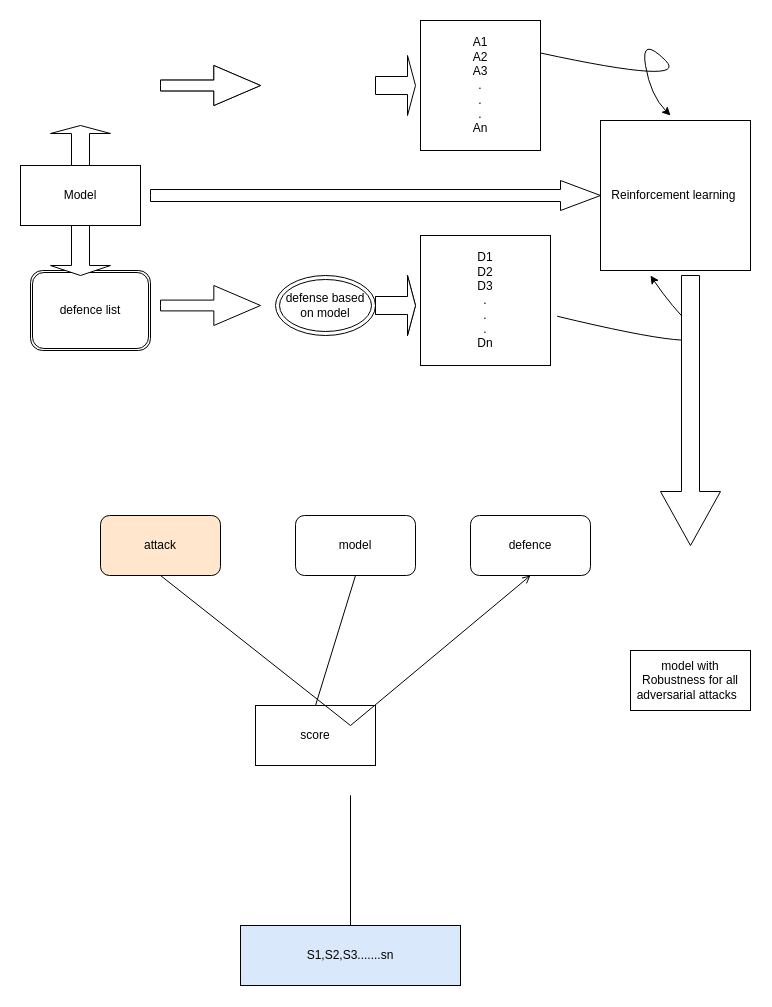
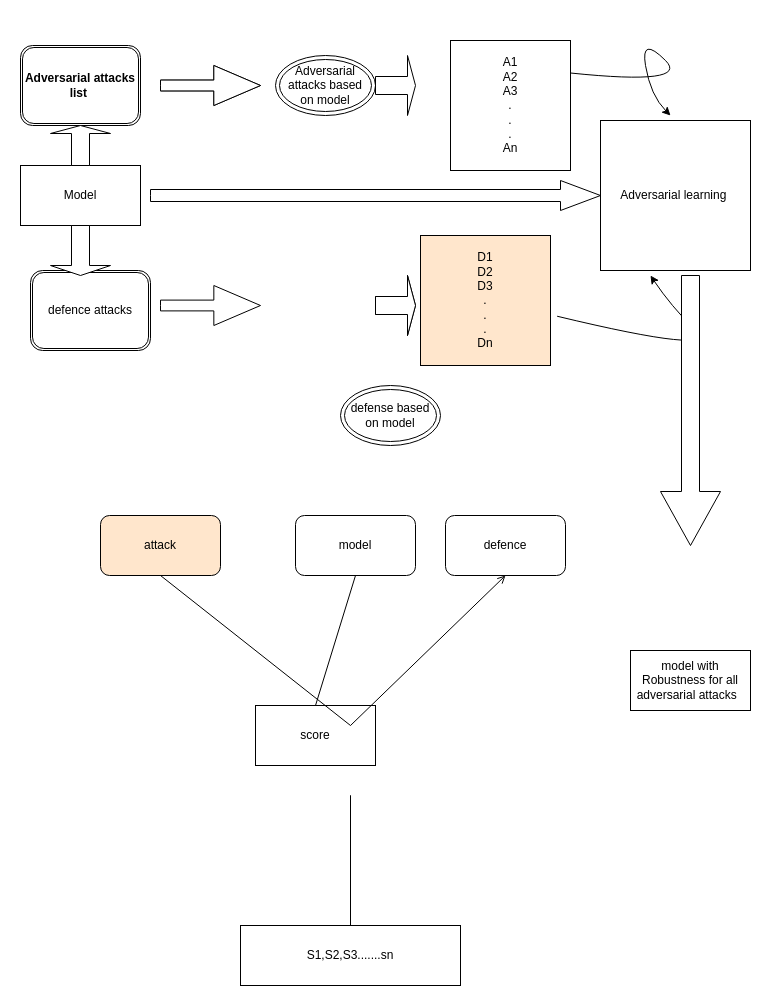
+ <mxCell id="2" value="Adversarial attacks list&amp;nbsp;" style="shape=ext;double=1;rounded=1;whiteSpace=wrap;html=1;fontStyle=1" vertex="1" parent="1"><mxGeometry x="20" y="45" width="120" height="80" as="geometry" /></mxCell>
+ <mxCell id="4" value="Adversarial attacks based on model" style="ellipse;shape=doubleEllipse;whiteSpace=wrap;html=1;" vertex="1" parent="1"><mxGeometry x="275" y="55" width="100" height="60" as="geometry" /></mxCell>
- <mxCell id="14" value="A1&lt;br&gt;A2&lt;br&gt;A3&lt;br&gt;.&lt;br&gt;.&lt;br&gt;.&lt;br&gt;An" style="rounded=0;whiteSpace=wrap;html=1;" vertex="1" parent="1"><mxGeometry x="420" y="20" width="120" height="130" as="geometry" /></mxCell>
+ <mxCell id="14" value="A1&lt;br&gt;A2&lt;br&gt;A3&lt;br&gt;.&lt;br&gt;.&lt;br&gt;.&lt;br&gt;An" style="rounded=0;whiteSpace=wrap;html=1;" vertex="1" parent="1"><mxGeometry x="450" y="40" width="120" height="130" as="geometry" /></mxCell>
- <mxCell id="13" value="Reinforcement learning&amp;nbsp;" style="whiteSpace=wrap;html=1;aspect=fixed;" vertex="1" parent="1"><mxGeometry x="600" y="120" width="150" height="150" as="geometry" /></mxCell>
+ <mxCell id="13" value="Adversarial learning&amp;nbsp;" style="whiteSpace=wrap;html=1;aspect=fixed;" vertex="1" parent="1"><mxGeometry x="600" y="120" width="150" height="150" as="geometry" /></mxCell>
- <mxCell id="16" value="D1&lt;br&gt;D2&lt;br&gt;D3&lt;br&gt;.&lt;br&gt;.&lt;br&gt;.&lt;br&gt;Dn" style="whiteSpace=wrap;html=1;aspect=fixed;" vertex="1" parent="1"><mxGeometry x="420" y="235" width="130" height="130" as="geometry" /></mxCell>
+ <mxCell id="16" value="D1&lt;br&gt;D2&lt;br&gt;D3&lt;br&gt;.&lt;br&gt;.&lt;br&gt;.&lt;br&gt;Dn" style="whiteSpace=wrap;html=1;aspect=fixed;fillColor=#ffe6cc;" vertex="1" parent="1"><mxGeometry x="420" y="235" width="130" height="130" as="geometry" /></mxCell>
- <mxCell id="5" value="defense based on model" style="ellipse;shape=doubleEllipse;whiteSpace=wrap;html=1;" vertex="1" parent="1"><mxGeometry x="275" y="275" width="100" height="60" as="geometry" /></mxCell>
+ <mxCell id="5" value="defense based on model" style="ellipse;shape=doubleEllipse;whiteSpace=wrap;html=1;" vertex="1" parent="1"><mxGeometry x="340" y="385" width="100" height="60" as="geometry" /></mxCell>
- <mxCell id="3" value="defence list" style="shape=ext;double=1;rounded=1;whiteSpace=wrap;html=1;" vertex="1" parent="1"><mxGeometry x="30" y="270" width="120" height="80" as="geometry" /></mxCell>
+ <mxCell id="3" value="defence attacks" style="shape=ext;double=1;rounded=1;whiteSpace=wrap;html=1;" vertex="1" parent="1"><mxGeometry x="30" y="270" width="120" height="80" as="geometry" /></mxCell>
- <mxCell id="26" value="defence" style="rounded=1;whiteSpace=wrap;html=1;" vertex="1" parent="1"><mxGeometry x="470" y="515" width="120" height="60" as="geometry" /></mxCell>
+ <mxCell id="26" value="defence" style="rounded=1;whiteSpace=wrap;html=1;" vertex="1" parent="1"><mxGeometry x="445" y="515" width="120" height="60" as="geometry" /></mxCell>
- <mxCell id="31" value="S1,S2,S3.......sn" style="rounded=0;whiteSpace=wrap;html=1;fillColor=#dae8fc;" vertex="1" parent="1"><mxGeometry x="240" y="925" width="220" height="60" as="geometry" /></mxCell>
+ <mxCell id="31" value="S1,S2,S3.......sn" style="rounded=0;whiteSpace=wrap;html=1;" vertex="1" parent="1"><mxGeometry x="240" y="925" width="220" height="60" as="geometry" /></mxCell>
